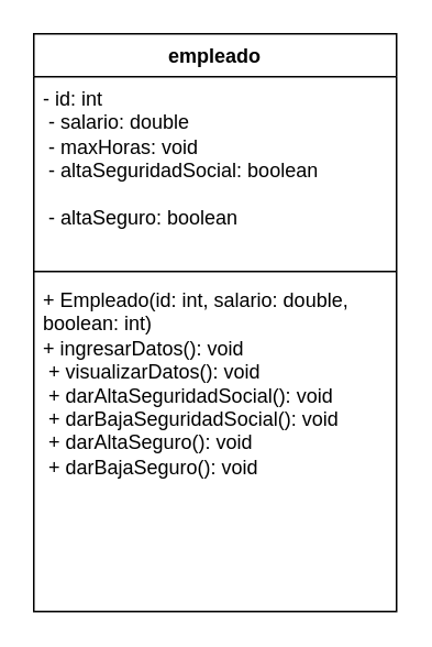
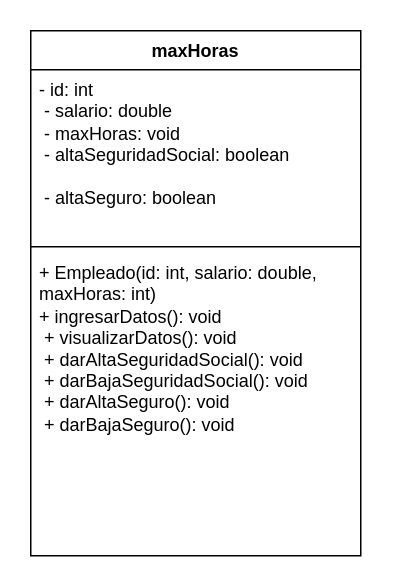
- <mxCell id="2" value="empleado" style="swimlane;fontStyle=1;align=center;verticalAlign=top;childLayout=stackLayout;horizontal=1;startSize=26;horizontalStack=0;resizeParent=1;resizeParentMax=0;resizeLast=0;collapsible=1;marginBottom=0;whiteSpace=wrap;html=1;" vertex="1" parent="1"><mxGeometry x="20" y="20" width="220" height="350" as="geometry" /></mxCell>
+ <mxCell id="2" value="maxHoras" style="swimlane;fontStyle=1;align=center;verticalAlign=top;childLayout=stackLayout;horizontal=1;startSize=26;horizontalStack=0;resizeParent=1;resizeParentMax=0;resizeLast=0;collapsible=1;marginBottom=0;whiteSpace=wrap;html=1;" vertex="1" parent="1"><mxGeometry x="20" y="20" width="220" height="350" as="geometry" /></mxCell>
- <mxCell id="5" value="+ Empleado(id: int, salario: double, boolean: int)&amp;nbsp;&lt;br&gt;+ ingresarDatos(): void&amp;nbsp;&lt;br&gt;&amp;nbsp;+ visualizarDatos(): void&amp;nbsp;&lt;br&gt;&amp;nbsp;+ darAltaSeguridadSocial(): void&amp;nbsp;&lt;br&gt;&amp;nbsp;+ darBajaSeguridadSocial(): void&amp;nbsp;&lt;br&gt;&amp;nbsp;+ darAltaSeguro(): void&amp;nbsp;&lt;br&gt;&amp;nbsp;+ darBajaSeguro(): void" style="text;strokeColor=none;fillColor=none;align=left;verticalAlign=top;spacingLeft=4;spacingRight=4;overflow=hidden;rotatable=0;points=[[0,0.5],[1,0.5]];portConstraint=eastwest;whiteSpace=wrap;html=1;" vertex="1" parent="2"><mxGeometry y="148" width="220" height="202" as="geometry" /></mxCell>
+ <mxCell id="5" value="+ Empleado(id: int, salario: double, maxHoras: int)&amp;nbsp;&lt;br&gt;+ ingresarDatos(): void&amp;nbsp;&lt;br&gt;&amp;nbsp;+ visualizarDatos(): void&amp;nbsp;&lt;br&gt;&amp;nbsp;+ darAltaSeguridadSocial(): void&amp;nbsp;&lt;br&gt;&amp;nbsp;+ darBajaSeguridadSocial(): void&amp;nbsp;&lt;br&gt;&amp;nbsp;+ darAltaSeguro(): void&amp;nbsp;&lt;br&gt;&amp;nbsp;+ darBajaSeguro(): void" style="text;strokeColor=none;fillColor=none;align=left;verticalAlign=top;spacingLeft=4;spacingRight=4;overflow=hidden;rotatable=0;points=[[0,0.5],[1,0.5]];portConstraint=eastwest;whiteSpace=wrap;html=1;" vertex="1" parent="2"><mxGeometry y="148" width="220" height="202" as="geometry" /></mxCell>
